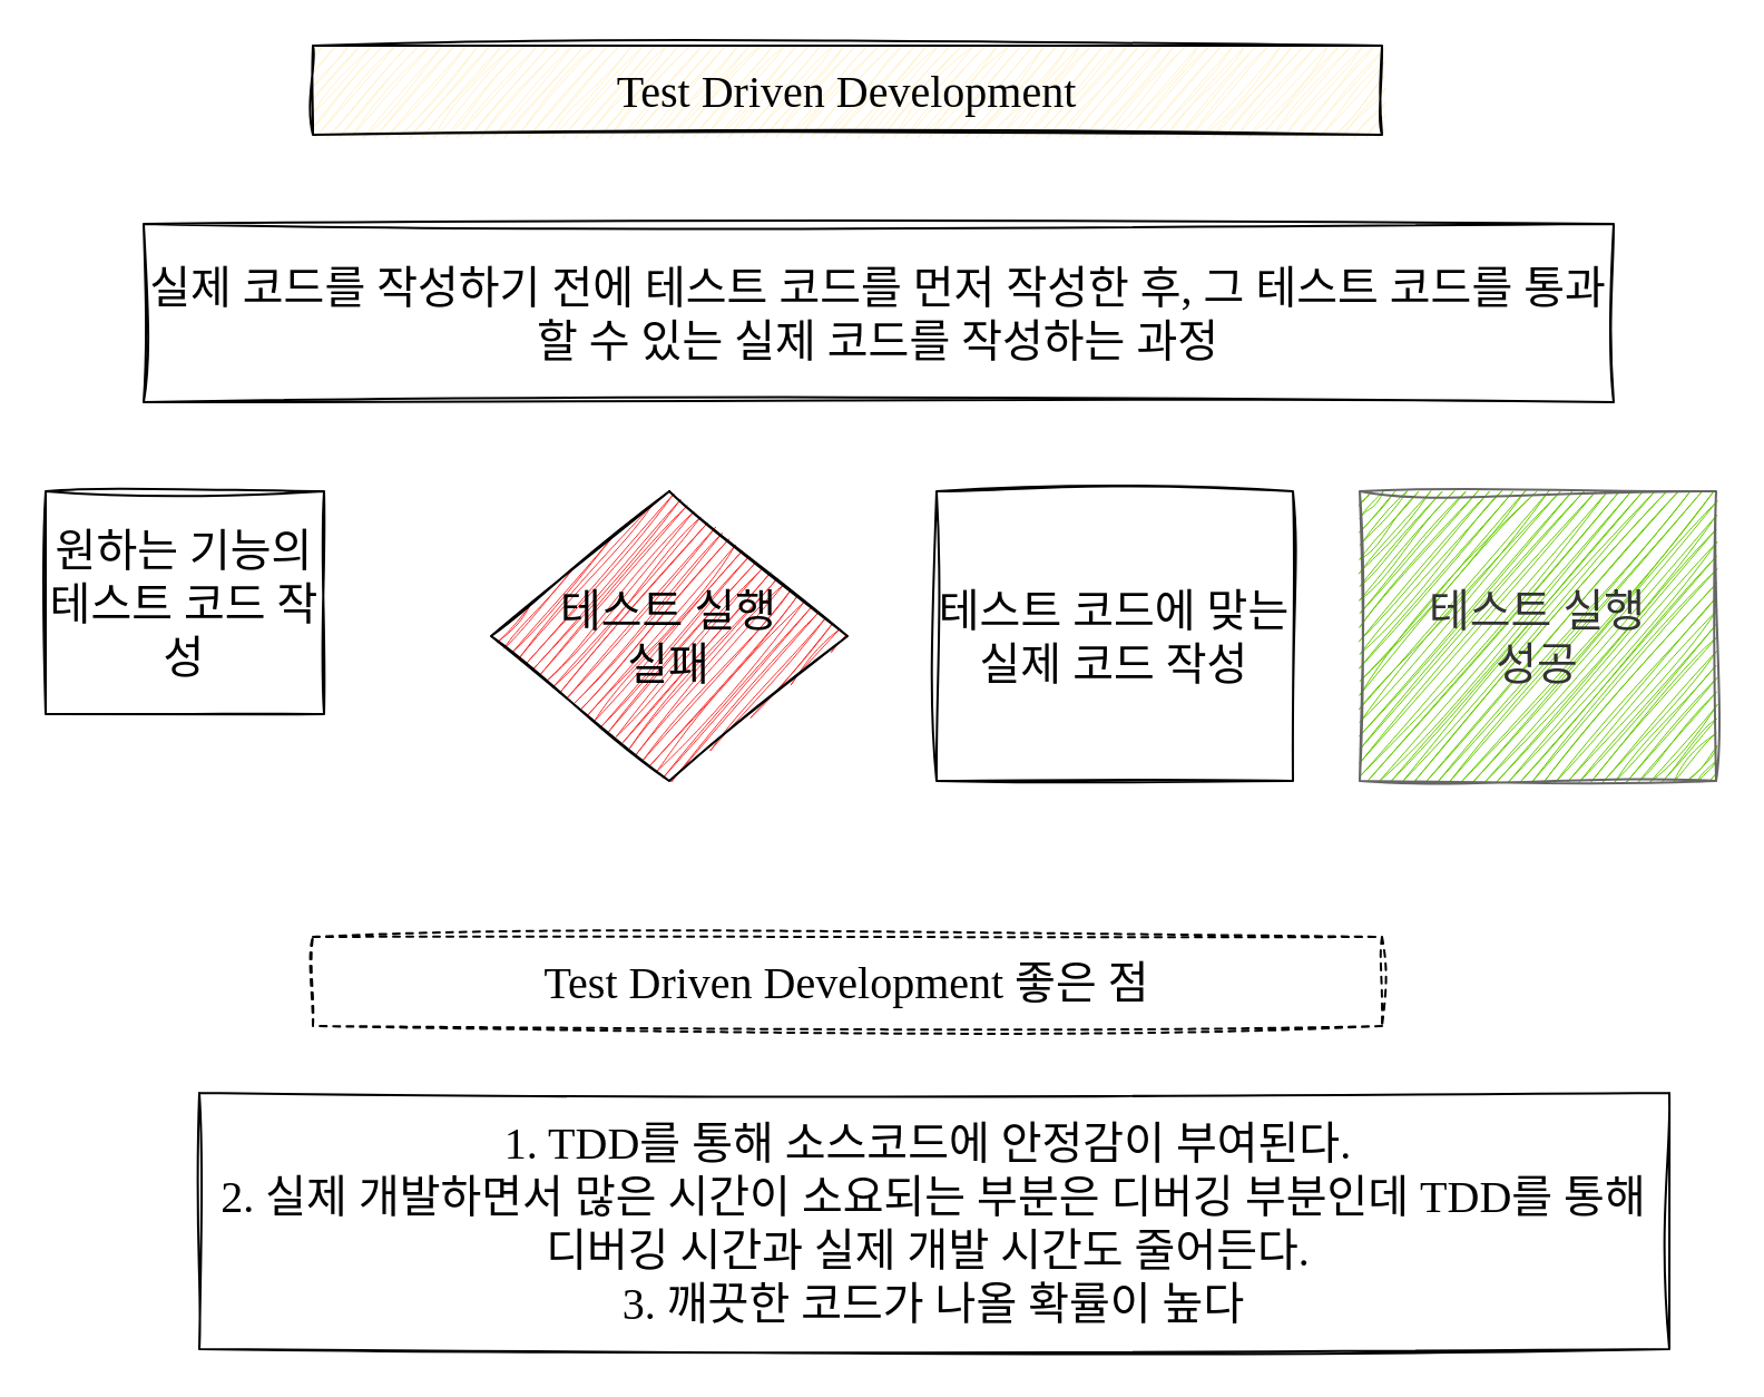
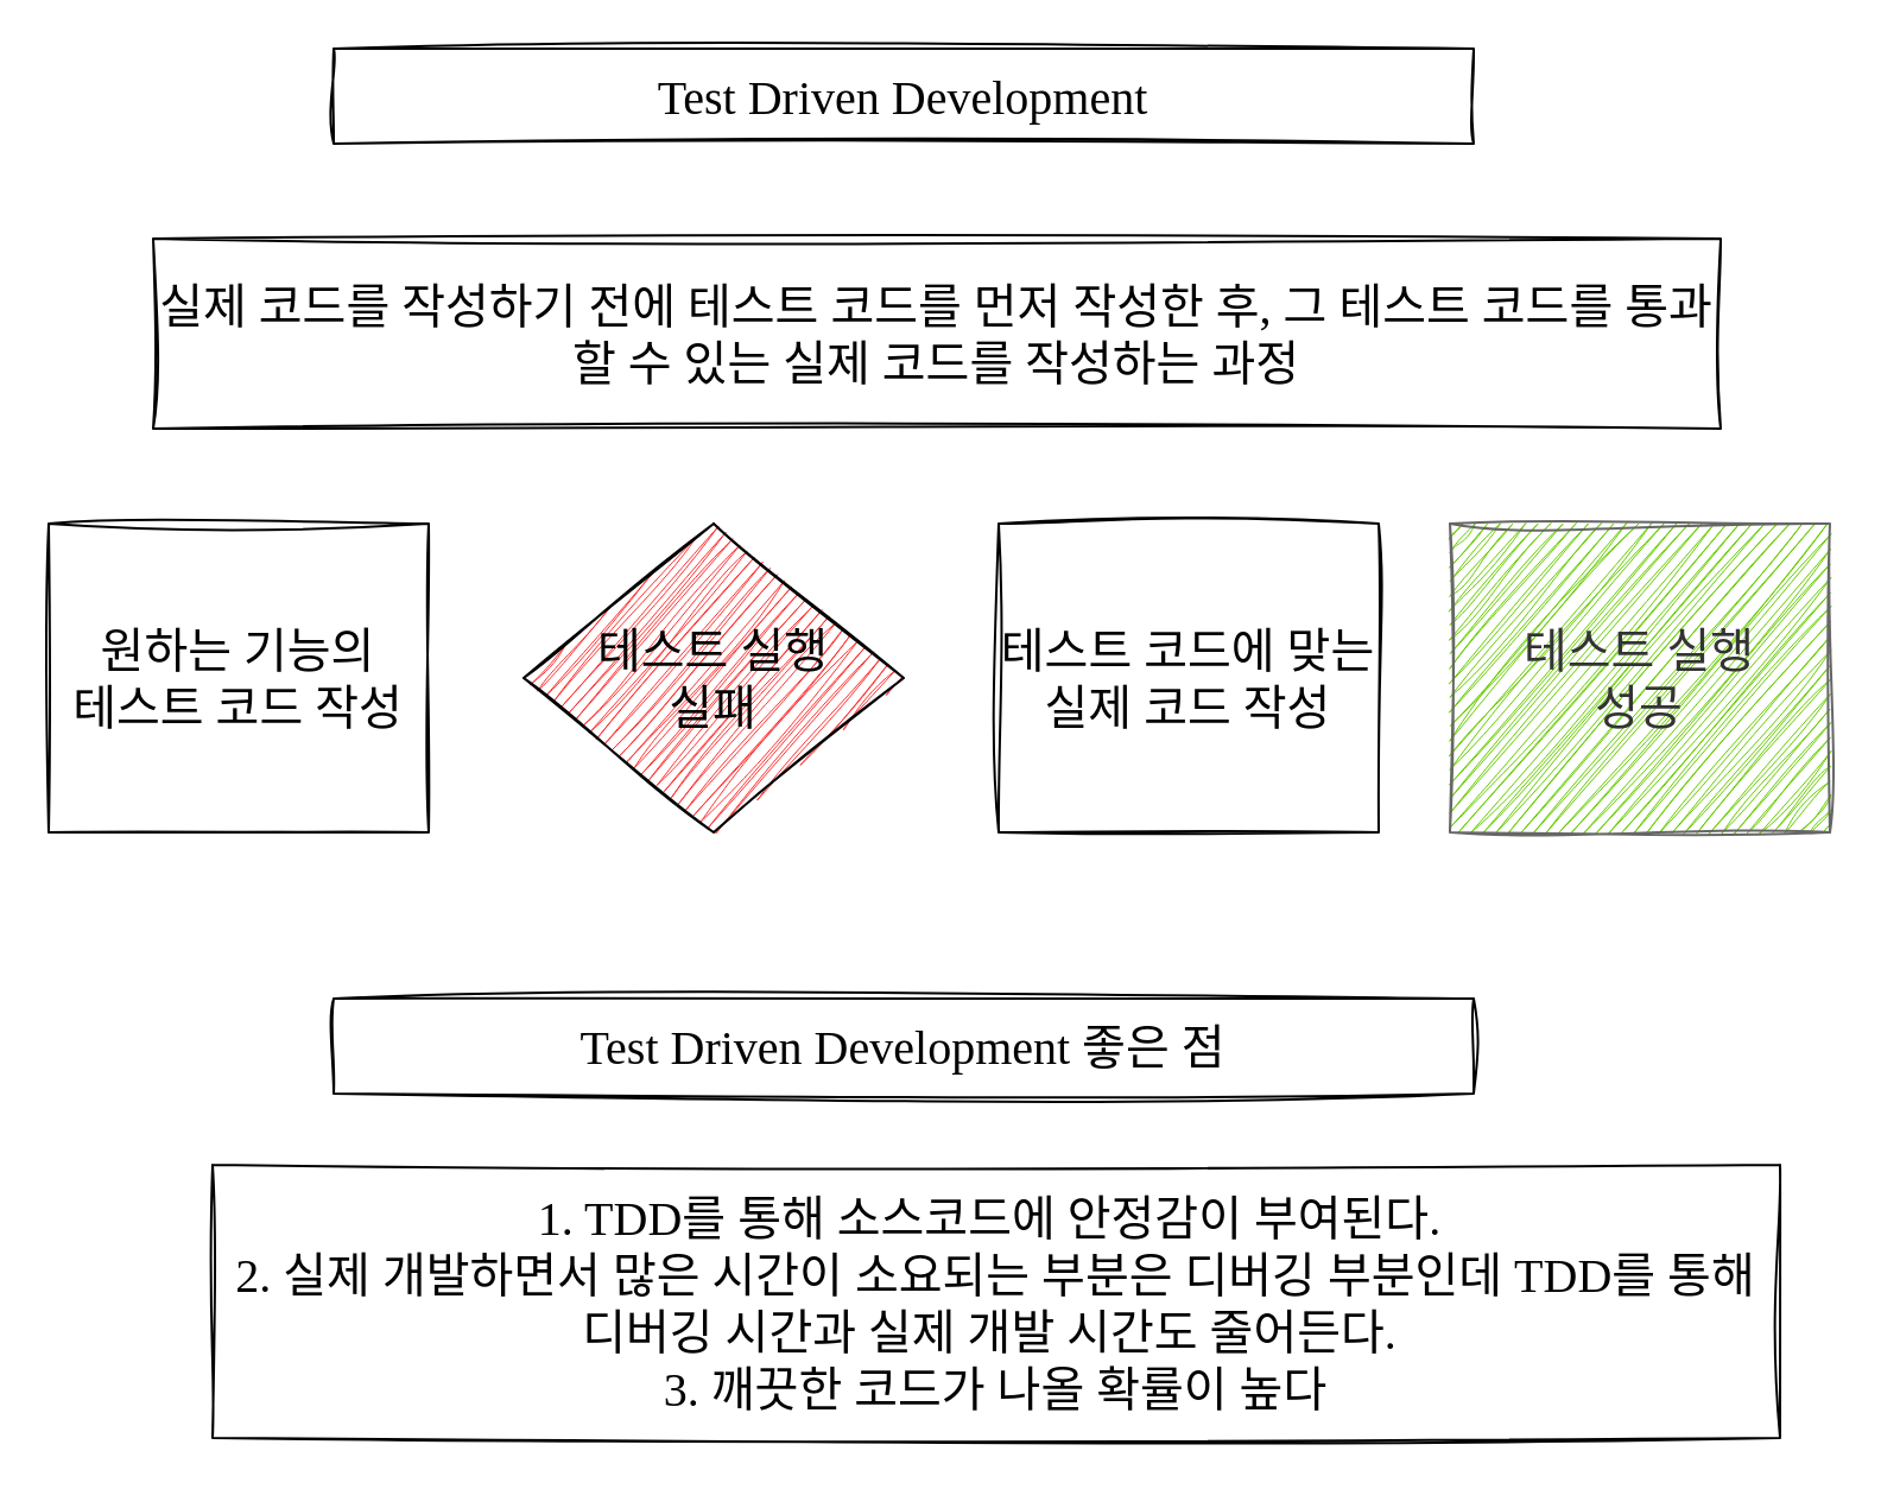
- <mxCell id="2" value="Test Driven Development" style="rounded=0;whiteSpace=wrap;html=1;sketch=1;hachureGap=4;jiggle=2;curveFitting=1;fontFamily=Architects Daughter;fontSource=https%3A%2F%2Ffonts.googleapis.com%2Fcss%3Ffamily%3DArchitects%2BDaughter;fontSize=20;fillColor=#fff2cc;" vertex="1" parent="1"><mxGeometry x="140" y="20" width="480" height="40" as="geometry" /></mxCell>
+ <mxCell id="2" value="Test Driven Development" style="rounded=0;whiteSpace=wrap;html=1;sketch=1;hachureGap=4;jiggle=2;curveFitting=1;fontFamily=Architects Daughter;fontSource=https%3A%2F%2Ffonts.googleapis.com%2Fcss%3Ffamily%3DArchitects%2BDaughter;fontSize=20;" vertex="1" parent="1"><mxGeometry x="140" y="20" width="480" height="40" as="geometry" /></mxCell>
- <mxCell id="4" value="원하는 기능의 &lt;br&gt;테스트 코드 작성" style="rounded=0;whiteSpace=wrap;html=1;sketch=1;hachureGap=4;jiggle=2;curveFitting=1;fontFamily=Architects Daughter;fontSource=https%3A%2F%2Ffonts.googleapis.com%2Fcss%3Ffamily%3DArchitects%2BDaughter;fontSize=20;" vertex="1" parent="1"><mxGeometry x="20" y="220" width="125" height="100" as="geometry" /></mxCell>
+ <mxCell id="4" value="원하는 기능의 &lt;br&gt;테스트 코드 작성" style="rounded=0;whiteSpace=wrap;html=1;sketch=1;hachureGap=4;jiggle=2;curveFitting=1;fontFamily=Architects Daughter;fontSource=https%3A%2F%2Ffonts.googleapis.com%2Fcss%3Ffamily%3DArchitects%2BDaughter;fontSize=20;" vertex="1" parent="1"><mxGeometry x="20" y="220" width="160" height="130" as="geometry" /></mxCell>
- <mxCell id="9" value="Test Driven Development 좋은 점" style="rounded=0;whiteSpace=wrap;html=1;sketch=1;hachureGap=4;jiggle=2;curveFitting=1;fontFamily=Architects Daughter;fontSource=https%3A%2F%2Ffonts.googleapis.com%2Fcss%3Ffamily%3DArchitects%2BDaughter;fontSize=20;dashed=1;" vertex="1" parent="1"><mxGeometry x="140" y="420" width="480" height="40" as="geometry" /></mxCell>
+ <mxCell id="9" value="Test Driven Development 좋은 점" style="rounded=0;whiteSpace=wrap;html=1;sketch=1;hachureGap=4;jiggle=2;curveFitting=1;fontFamily=Architects Daughter;fontSource=https%3A%2F%2Ffonts.googleapis.com%2Fcss%3Ffamily%3DArchitects%2BDaughter;fontSize=20;" vertex="1" parent="1"><mxGeometry x="140" y="420" width="480" height="40" as="geometry" /></mxCell>
